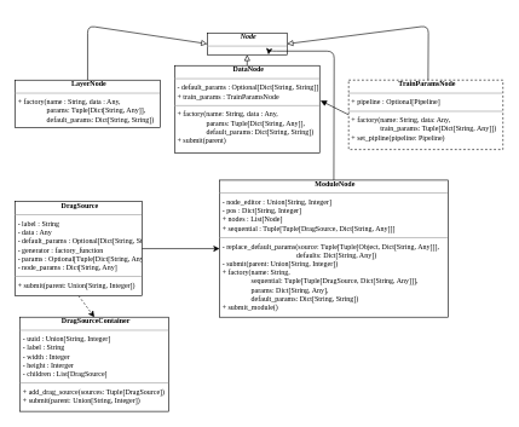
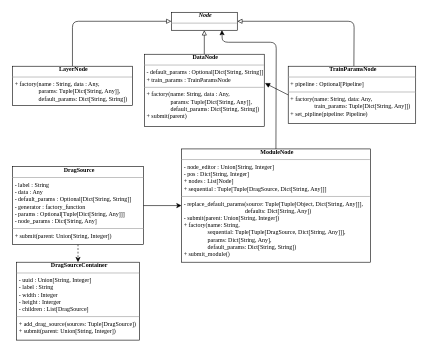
- <mxCell id="5" value="&lt;p style=&quot;text-align: center; margin: 0px 0px 0px 4px; font-size: 10px; font-family: Times, serif; color: rgb(0, 0, 0);&quot;&gt;&lt;b&gt;&lt;i&gt;Node&lt;/i&gt;&lt;/b&gt;&lt;/p&gt;&lt;hr size=&quot;1&quot;&gt;&lt;p style=&quot;margin:0px;text-align:start;margin-left:4px;;font-size:10.0px;font-family:Times,serif;color:#000000;&quot;&gt;&lt;br&gt;&lt;/p&gt;&lt;hr size=&quot;1&quot;&gt;&lt;p style=&quot;margin:0px;text-align:start;margin-left:4px;;font-size:10.0px;font-family:Times,serif;color:#000000;&quot;&gt;&lt;br&gt;&lt;/p&gt;" style="verticalAlign=top;align=left;overflow=fill;html=1;rounded=0;shadow=0;comic=0;labelBackgroundColor=none;strokeColor=black;strokeWidth=1;fillColor=#ffffff;" vertex="1" parent="1"><mxGeometry x="285" y="45" width="110" height="30" as="geometry" /></mxCell>
+ <mxCell id="5" value="&lt;p style=&quot;text-align: center; margin: 0px 0px 0px 4px; font-size: 10px; font-family: Times, serif; color: rgb(0, 0, 0);&quot;&gt;&lt;b&gt;&lt;i&gt;Node&lt;/i&gt;&lt;/b&gt;&lt;/p&gt;&lt;hr size=&quot;1&quot;&gt;&lt;p style=&quot;margin:0px;text-align:start;margin-left:4px;;font-size:10.0px;font-family:Times,serif;color:#000000;&quot;&gt;&lt;br&gt;&lt;/p&gt;&lt;hr size=&quot;1&quot;&gt;&lt;p style=&quot;margin:0px;text-align:start;margin-left:4px;;font-size:10.0px;font-family:Times,serif;color:#000000;&quot;&gt;&lt;br&gt;&lt;/p&gt;" style="verticalAlign=top;align=left;overflow=fill;html=1;rounded=0;shadow=0;comic=0;labelBackgroundColor=none;strokeColor=black;strokeWidth=1;fillColor=#ffffff;" vertex="1" parent="1"><mxGeometry x="285" y="20" width="110" height="30" as="geometry" /></mxCell>
- <mxCell id="12" value="&lt;p style=&quot;text-align: center; margin: 0px 0px 0px 4px; font-size: 10px; font-family: Times, serif; color: rgb(0, 0, 0);&quot;&gt;&lt;b&gt;TrainParamsNode&lt;/b&gt;&lt;/p&gt;&lt;hr size=&quot;1&quot;&gt;&lt;p style=&quot;margin:0px;text-align:start;margin-left:4px;;font-size:10.0px;font-family:Times,serif;color:#000000;&quot;&gt;+ pipeline : Optional[Pipeline]&lt;/p&gt;&lt;hr size=&quot;1&quot;&gt;&lt;p style=&quot;margin:0px;text-align:start;margin-left:4px;;font-size:10.0px;font-family:Times,serif;color:#000000;&quot;&gt;+ factory(name: String, data: Any,&amp;nbsp;&lt;/p&gt;&lt;p style=&quot;margin:0px;text-align:start;margin-left:4px;;font-size:10.0px;font-family:Times,serif;color:#000000;&quot;&gt;&lt;span style=&quot;white-space: pre;&quot;&gt;&#09;&lt;/span&gt;&lt;span style=&quot;white-space: pre;&quot;&gt;&#09;&lt;/span&gt;train_params: Tuple[Dict[String, Any]])&lt;br&gt;+ set_pipline(pipeline: Pipeline)&lt;/p&gt;" style="verticalAlign=top;align=left;overflow=fill;html=1;rounded=0;shadow=0;comic=0;labelBackgroundColor=none;strokeColor=black;strokeWidth=1;fillColor=#ffffff;dashed=1;" vertex="1" parent="1"><mxGeometry x="480" y="110" width="212.75" height="95.75" as="geometry" /></mxCell>
+ <mxCell id="12" value="&lt;p style=&quot;text-align: center; margin: 0px 0px 0px 4px; font-size: 10px; font-family: Times, serif; color: rgb(0, 0, 0);&quot;&gt;&lt;b&gt;TrainParamsNode&lt;/b&gt;&lt;/p&gt;&lt;hr size=&quot;1&quot;&gt;&lt;p style=&quot;margin:0px;text-align:start;margin-left:4px;;font-size:10.0px;font-family:Times,serif;color:#000000;&quot;&gt;+ pipeline : Optional[Pipeline]&lt;/p&gt;&lt;hr size=&quot;1&quot;&gt;&lt;p style=&quot;margin:0px;text-align:start;margin-left:4px;;font-size:10.0px;font-family:Times,serif;color:#000000;&quot;&gt;+ factory(name: String, data: Any,&amp;nbsp;&lt;/p&gt;&lt;p style=&quot;margin:0px;text-align:start;margin-left:4px;;font-size:10.0px;font-family:Times,serif;color:#000000;&quot;&gt;&lt;span style=&quot;white-space: pre;&quot;&gt;&#09;&lt;/span&gt;&lt;span style=&quot;white-space: pre;&quot;&gt;&#09;&lt;/span&gt;train_params: Tuple[Dict[String, Any]])&lt;br&gt;+ set_pipline(pipeline: Pipeline)&lt;/p&gt;" style="verticalAlign=top;align=left;overflow=fill;html=1;rounded=0;shadow=0;comic=0;labelBackgroundColor=none;strokeColor=black;strokeWidth=1;fillColor=#ffffff;" vertex="1" parent="1"><mxGeometry x="480" y="110" width="212.75" height="95.75" as="geometry" /></mxCell>
- <mxCell id="7" value="&lt;p style=&quot;text-align: center; margin: 0px 0px 0px 4px; font-size: 10px; font-family: Times, serif; color: rgb(0, 0, 0);&quot;&gt;&lt;b&gt;DragSource&lt;/b&gt;&lt;/p&gt;&lt;hr size=&quot;1&quot;&gt;&lt;p style=&quot;margin:0px;text-align:start;margin-left:4px;;font-size:10.0px;font-family:Times,serif;color:#000000;&quot;&gt;- label : String&lt;br&gt;&lt;/p&gt;&lt;p style=&quot;margin:0px;text-align:start;margin-left:4px;;font-size:10.0px;font-family:Times,serif;color:#000000;&quot;&gt;- data : Any&lt;br&gt;- default_params : Optional[Dict[String, String]]&lt;br&gt;- generator : factory_function&lt;br&gt;- params : Optional[Tuple[Dict[String, Any]]]&lt;/p&gt;&lt;p style=&quot;margin:0px;text-align:start;margin-left:4px;;font-size:10.0px;font-family:Times,serif;color:#000000;&quot;&gt;- node_params : Dict[String, Any]&lt;br&gt;&lt;/p&gt;&lt;hr size=&quot;1&quot;&gt;&lt;p style=&quot;margin:0px;text-align:start;margin-left:4px;;font-size:10.0px;font-family:Times,serif;color:#000000;&quot;&gt;+ submit(parent: Union[String, Integer])&lt;/p&gt;" style="verticalAlign=top;align=left;overflow=fill;html=1;rounded=0;shadow=0;comic=0;labelBackgroundColor=none;strokeColor=black;strokeWidth=1;fillColor=#ffffff;" vertex="1" parent="1"><mxGeometry x="20" y="277.5" width="175" height="130" as="geometry" /></mxCell>
+ <mxCell id="7" value="&lt;p style=&quot;text-align: center; margin: 0px 0px 0px 4px; font-size: 10px; font-family: Times, serif; color: rgb(0, 0, 0);&quot;&gt;&lt;b&gt;DragSource&lt;/b&gt;&lt;/p&gt;&lt;hr size=&quot;1&quot;&gt;&lt;p style=&quot;margin:0px;text-align:start;margin-left:4px;;font-size:10.0px;font-family:Times,serif;color:#000000;&quot;&gt;- label : String&lt;br&gt;&lt;/p&gt;&lt;p style=&quot;margin:0px;text-align:start;margin-left:4px;;font-size:10.0px;font-family:Times,serif;color:#000000;&quot;&gt;- data : Any&lt;br&gt;- default_params : Optional[Dict[String, String]]&lt;br&gt;- generator : factory_function&lt;br&gt;- params : Optional[Tuple[Dict[String, Any]]]&lt;/p&gt;&lt;p style=&quot;margin:0px;text-align:start;margin-left:4px;;font-size:10.0px;font-family:Times,serif;color:#000000;&quot;&gt;- node_params : Dict[String, Any]&lt;br&gt;&lt;/p&gt;&lt;hr size=&quot;1&quot;&gt;&lt;p style=&quot;margin:0px;text-align:start;margin-left:4px;;font-size:10.0px;font-family:Times,serif;color:#000000;&quot;&gt;+ submit(parent: Union[String, Integer])&lt;/p&gt;" style="verticalAlign=top;align=left;overflow=fill;html=1;rounded=0;shadow=0;comic=0;labelBackgroundColor=none;strokeColor=black;strokeWidth=1;fillColor=#ffffff;" vertex="1" parent="1"><mxGeometry x="20" y="277.5" width="218.5" height="130" as="geometry" /></mxCell>
